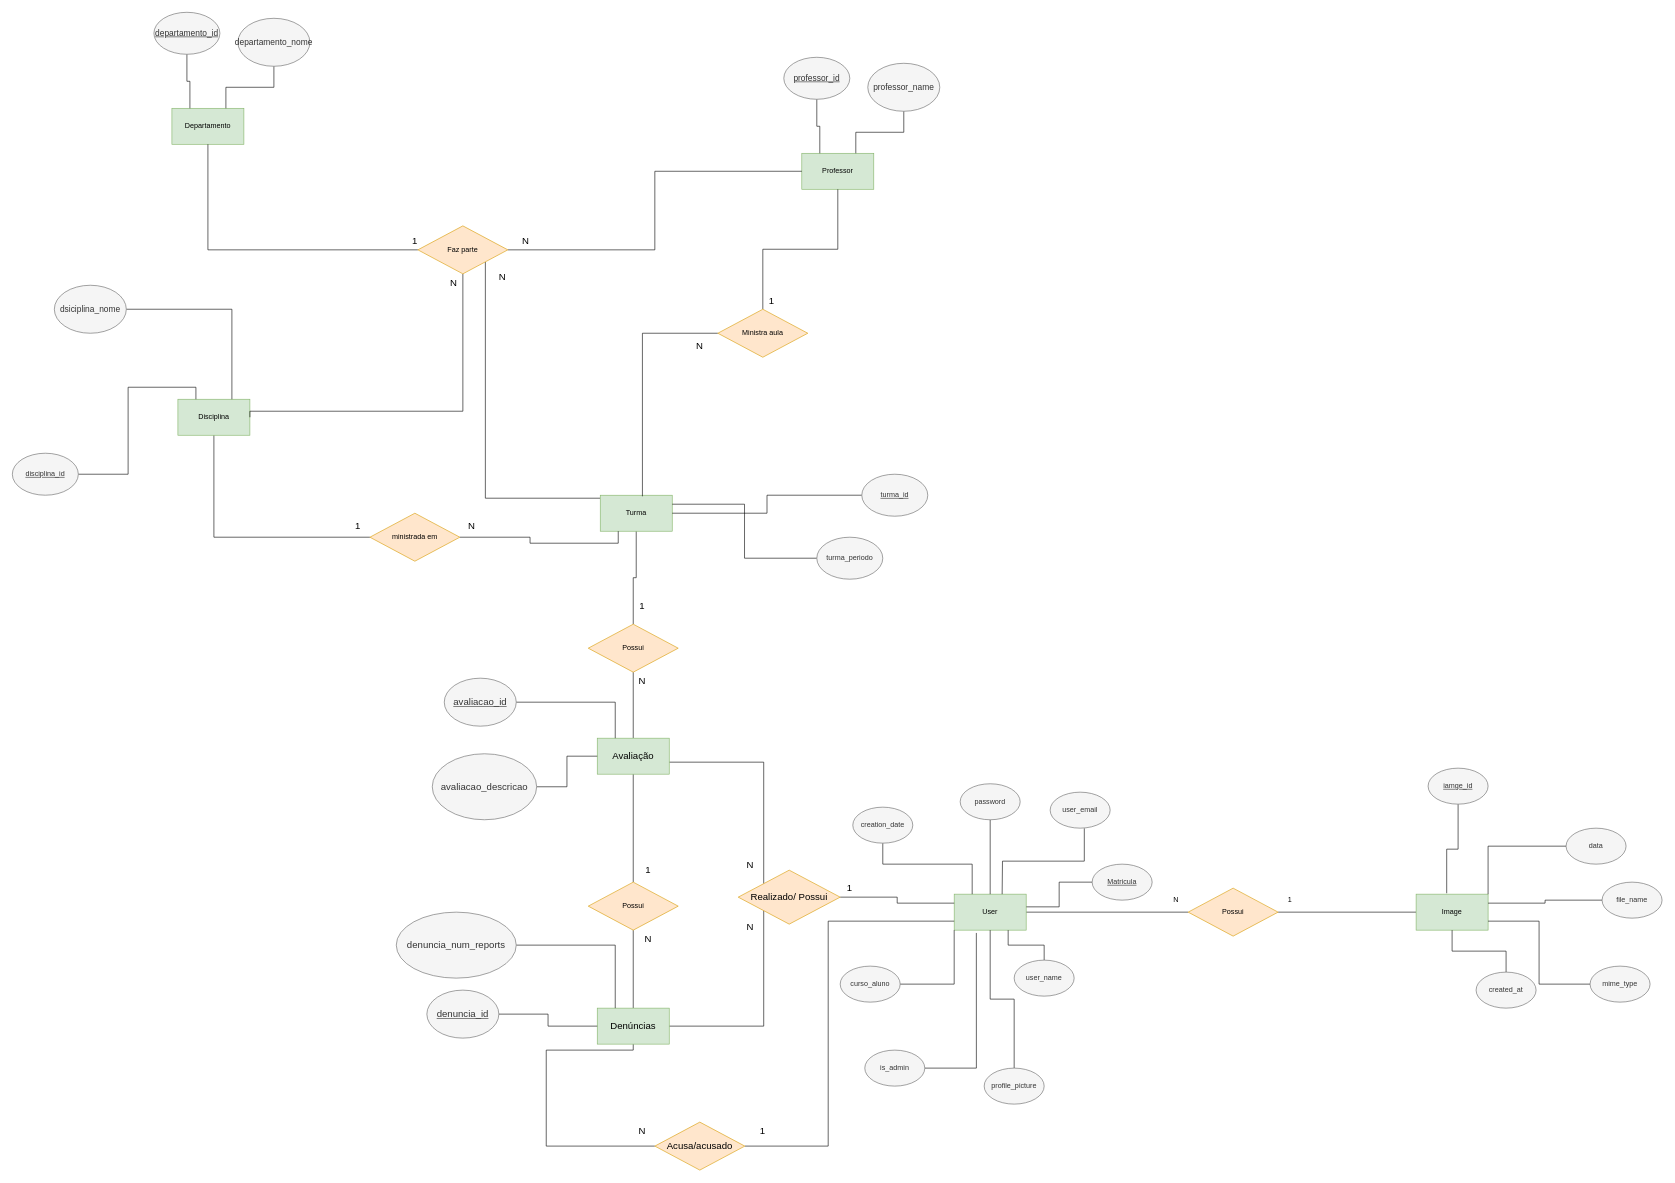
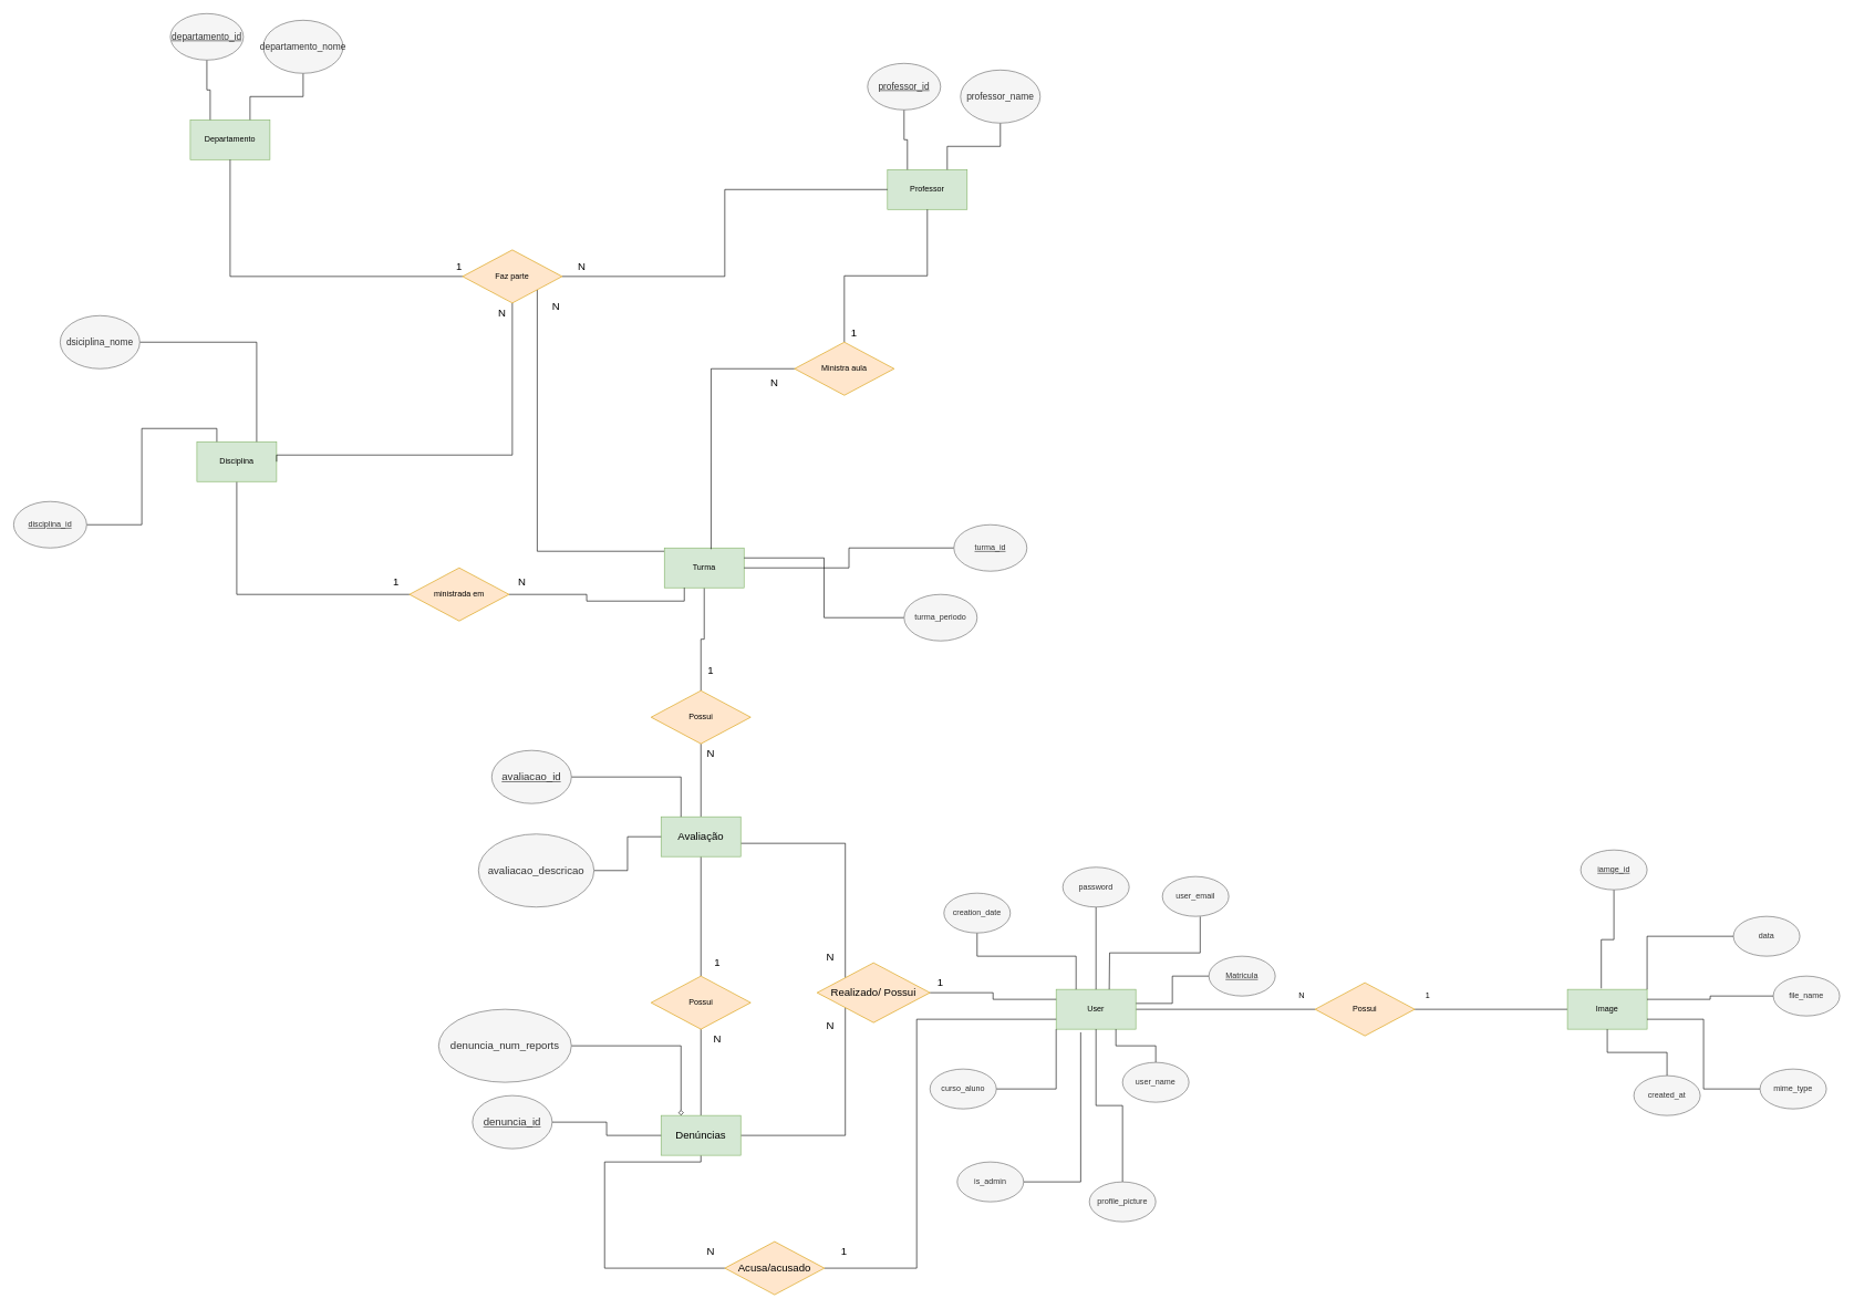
- <mxCell id="104" style="edgeStyle=orthogonalEdgeStyle;rounded=0;orthogonalLoop=1;jettySize=auto;html=1;exitX=1;exitY=0.5;exitDx=0;exitDy=0;entryX=0.25;entryY=0;entryDx=0;entryDy=0;strokeColor=default;endArrow=none;endFill=0;" parent="1" source="105" target="83" edge="1"><mxGeometry relative="1" as="geometry" /></mxCell>
+ <mxCell id="104" style="edgeStyle=orthogonalEdgeStyle;rounded=0;orthogonalLoop=1;jettySize=auto;html=1;exitX=1;exitY=0.5;exitDx=0;exitDy=0;entryX=0.25;entryY=0;entryDx=0;entryDy=0;strokeColor=default;endArrow=diamond;endFill=0;" parent="1" source="105" target="83" edge="1"><mxGeometry relative="1" as="geometry" /></mxCell>
